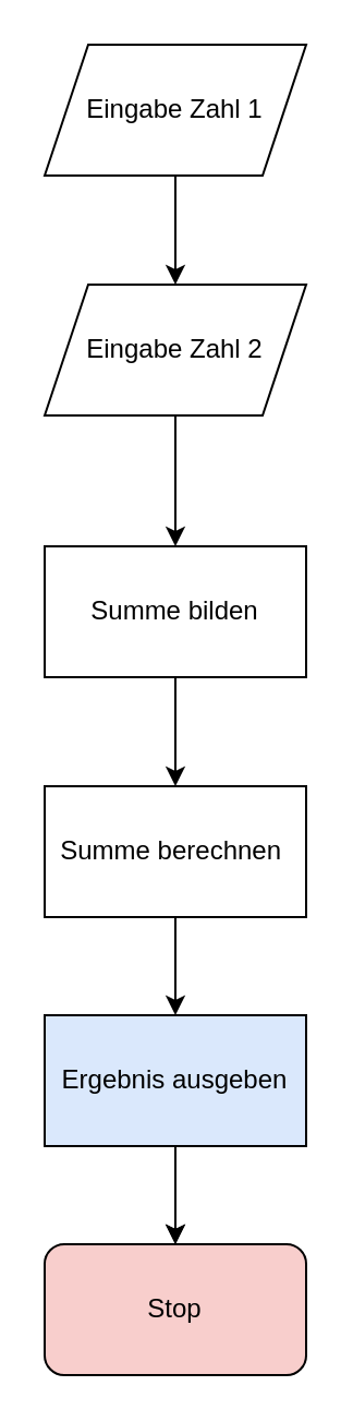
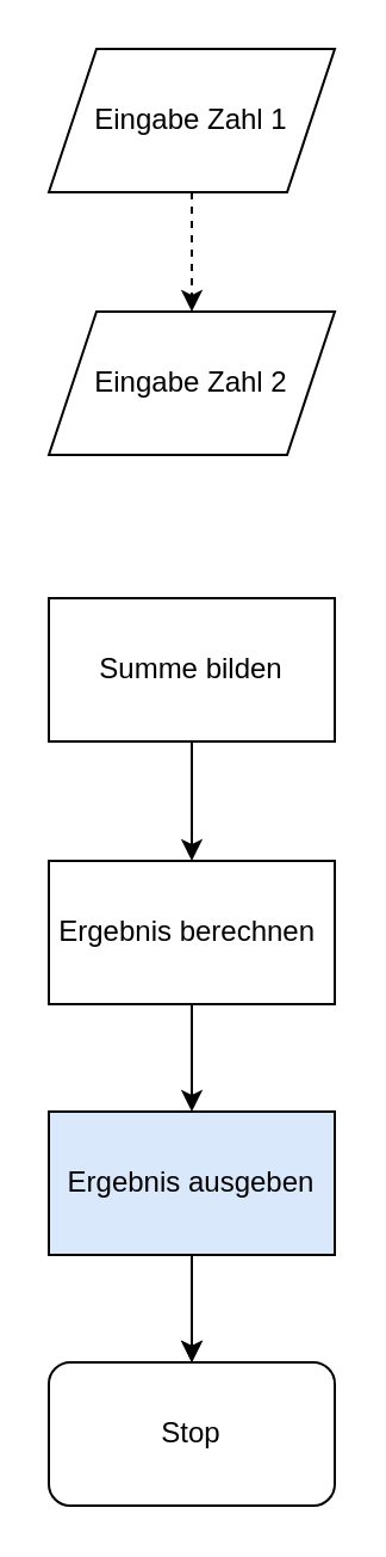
- <mxCell id="3" style="edgeStyle=none;html=1;entryX=0.5;entryY=0;entryDx=0;entryDy=0;" edge="1" parent="1" source="4" target="6"><mxGeometry relative="1" as="geometry" /></mxCell>
+ <mxCell id="3" style="edgeStyle=none;html=1;entryX=0.5;entryY=0;entryDx=0;entryDy=0;dashed=1;" edge="1" parent="1" source="4" target="6"><mxGeometry relative="1" as="geometry" /></mxCell>
- <mxCell id="5" style="edgeStyle=none;html=1;entryX=0.5;entryY=0;entryDx=0;entryDy=0;" edge="1" parent="1" source="6" target="8"><mxGeometry relative="1" as="geometry" /></mxCell>
- <mxCell id="10" value="Summe berechnen&amp;nbsp;" style="rounded=0;whiteSpace=wrap;html=1;" vertex="1" parent="1"><mxGeometry x="20" y="360" width="120" height="60" as="geometry" /></mxCell>
+ <mxCell id="10" value="Ergebnis berechnen&amp;nbsp;" style="rounded=0;whiteSpace=wrap;html=1;" vertex="1" parent="1"><mxGeometry x="20" y="360" width="120" height="60" as="geometry" /></mxCell>
- <mxCell id="2" value="Stop" style="rounded=1;whiteSpace=wrap;html=1;fillColor=#f8cecc;" vertex="1" parent="1"><mxGeometry x="20" y="570" width="120" height="60" as="geometry" /></mxCell>
+ <mxCell id="2" value="Stop" style="rounded=1;whiteSpace=wrap;html=1;" vertex="1" parent="1"><mxGeometry x="20" y="570" width="120" height="60" as="geometry" /></mxCell>
